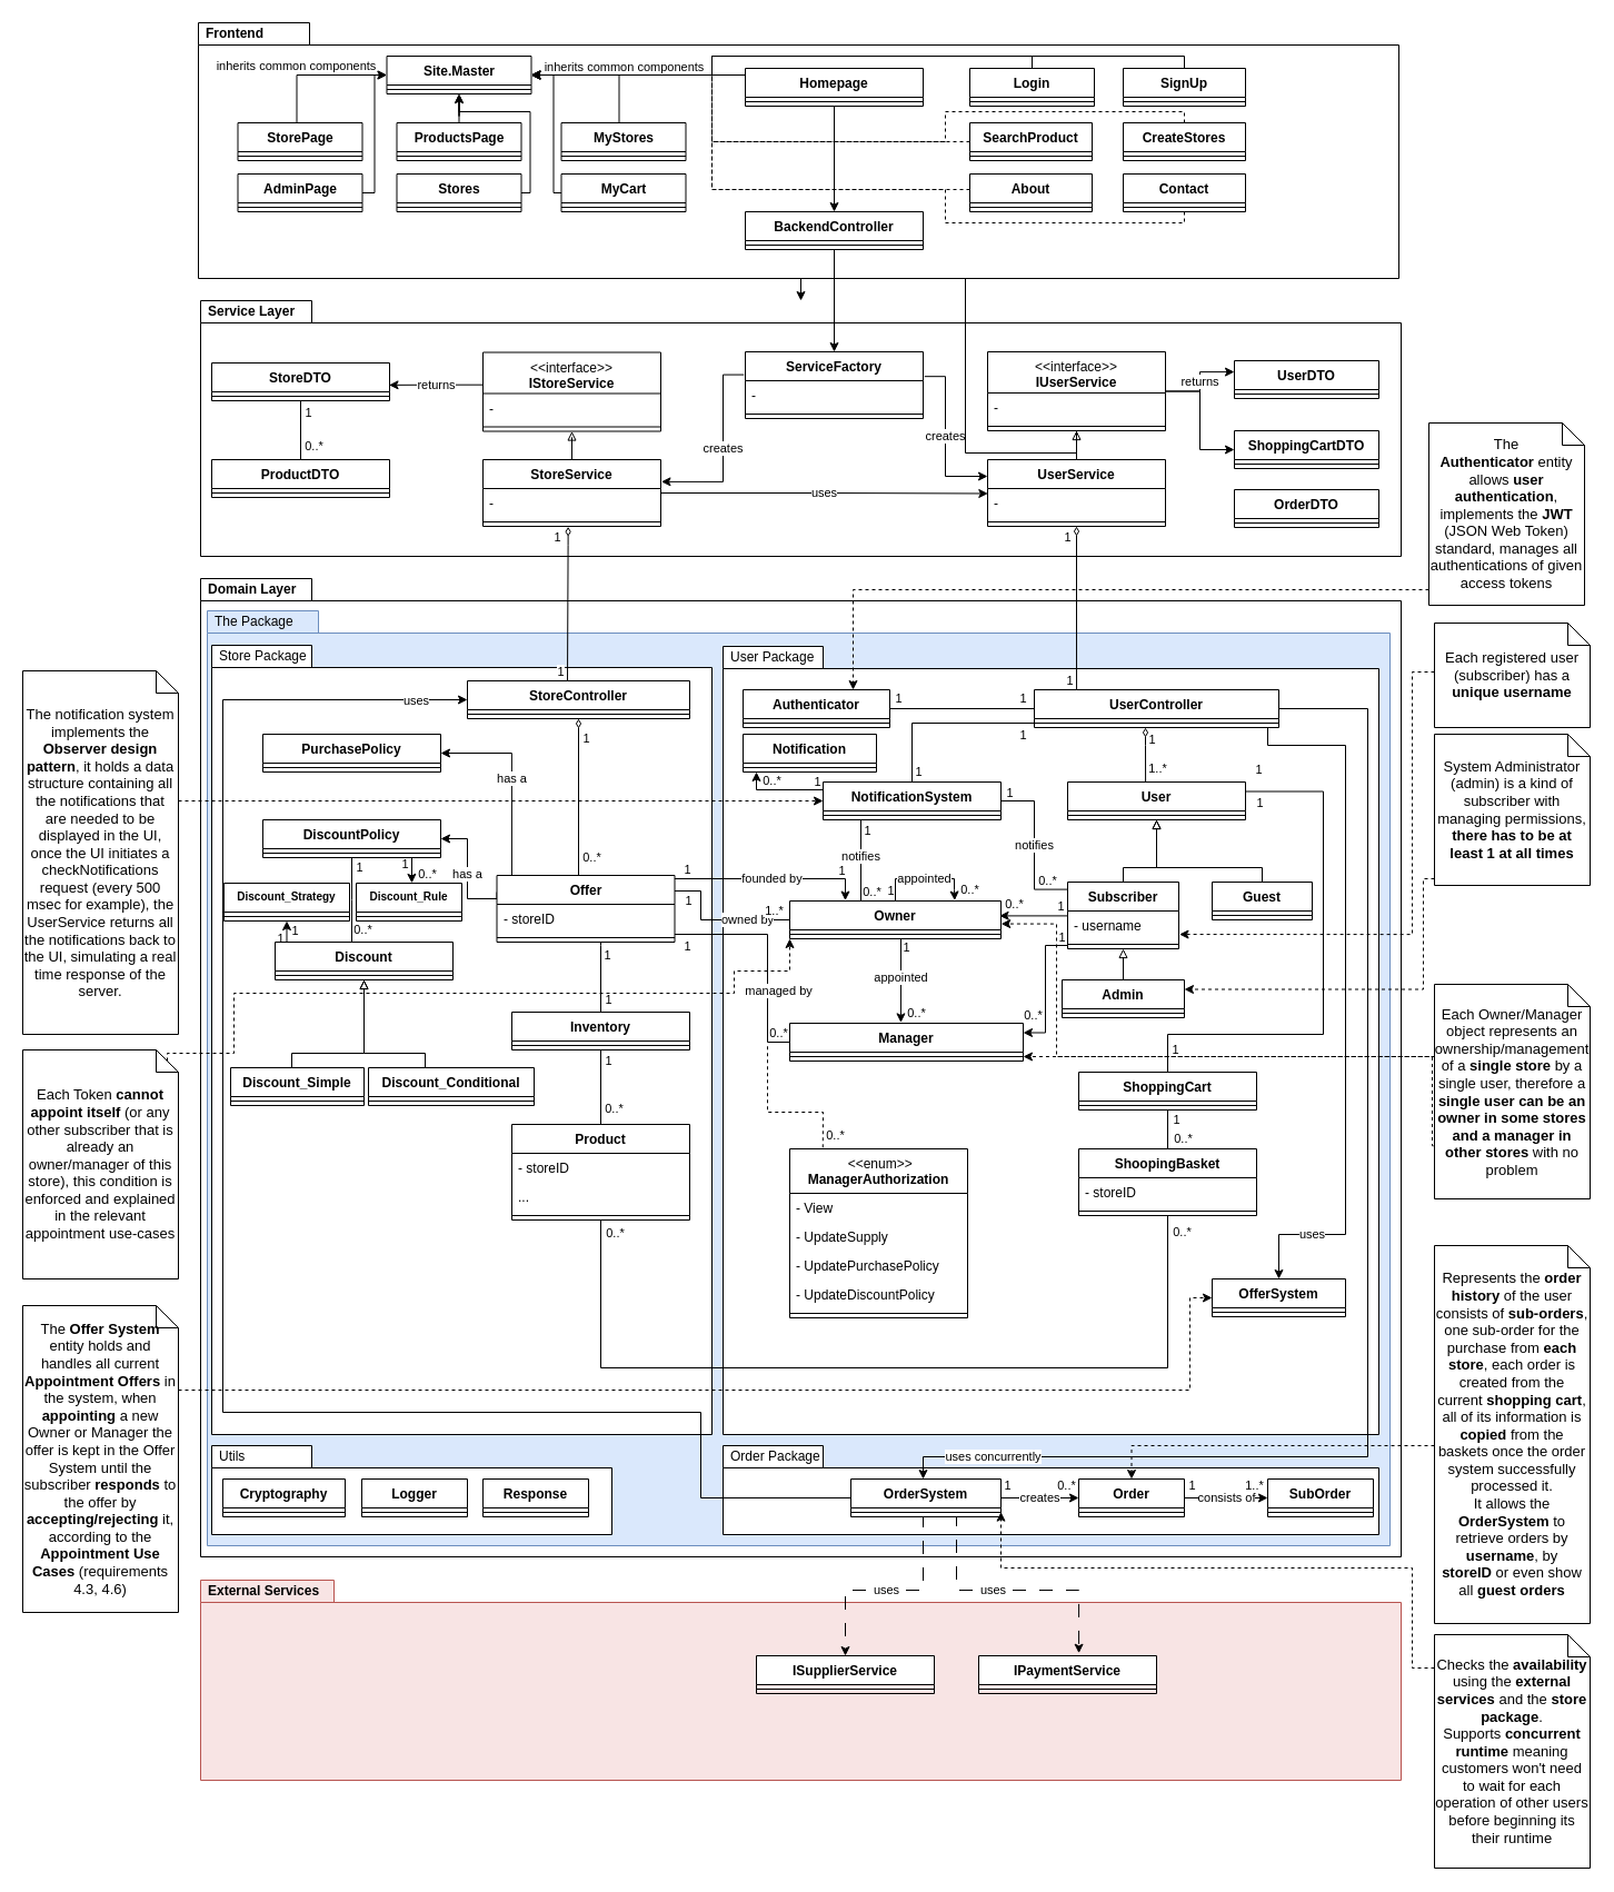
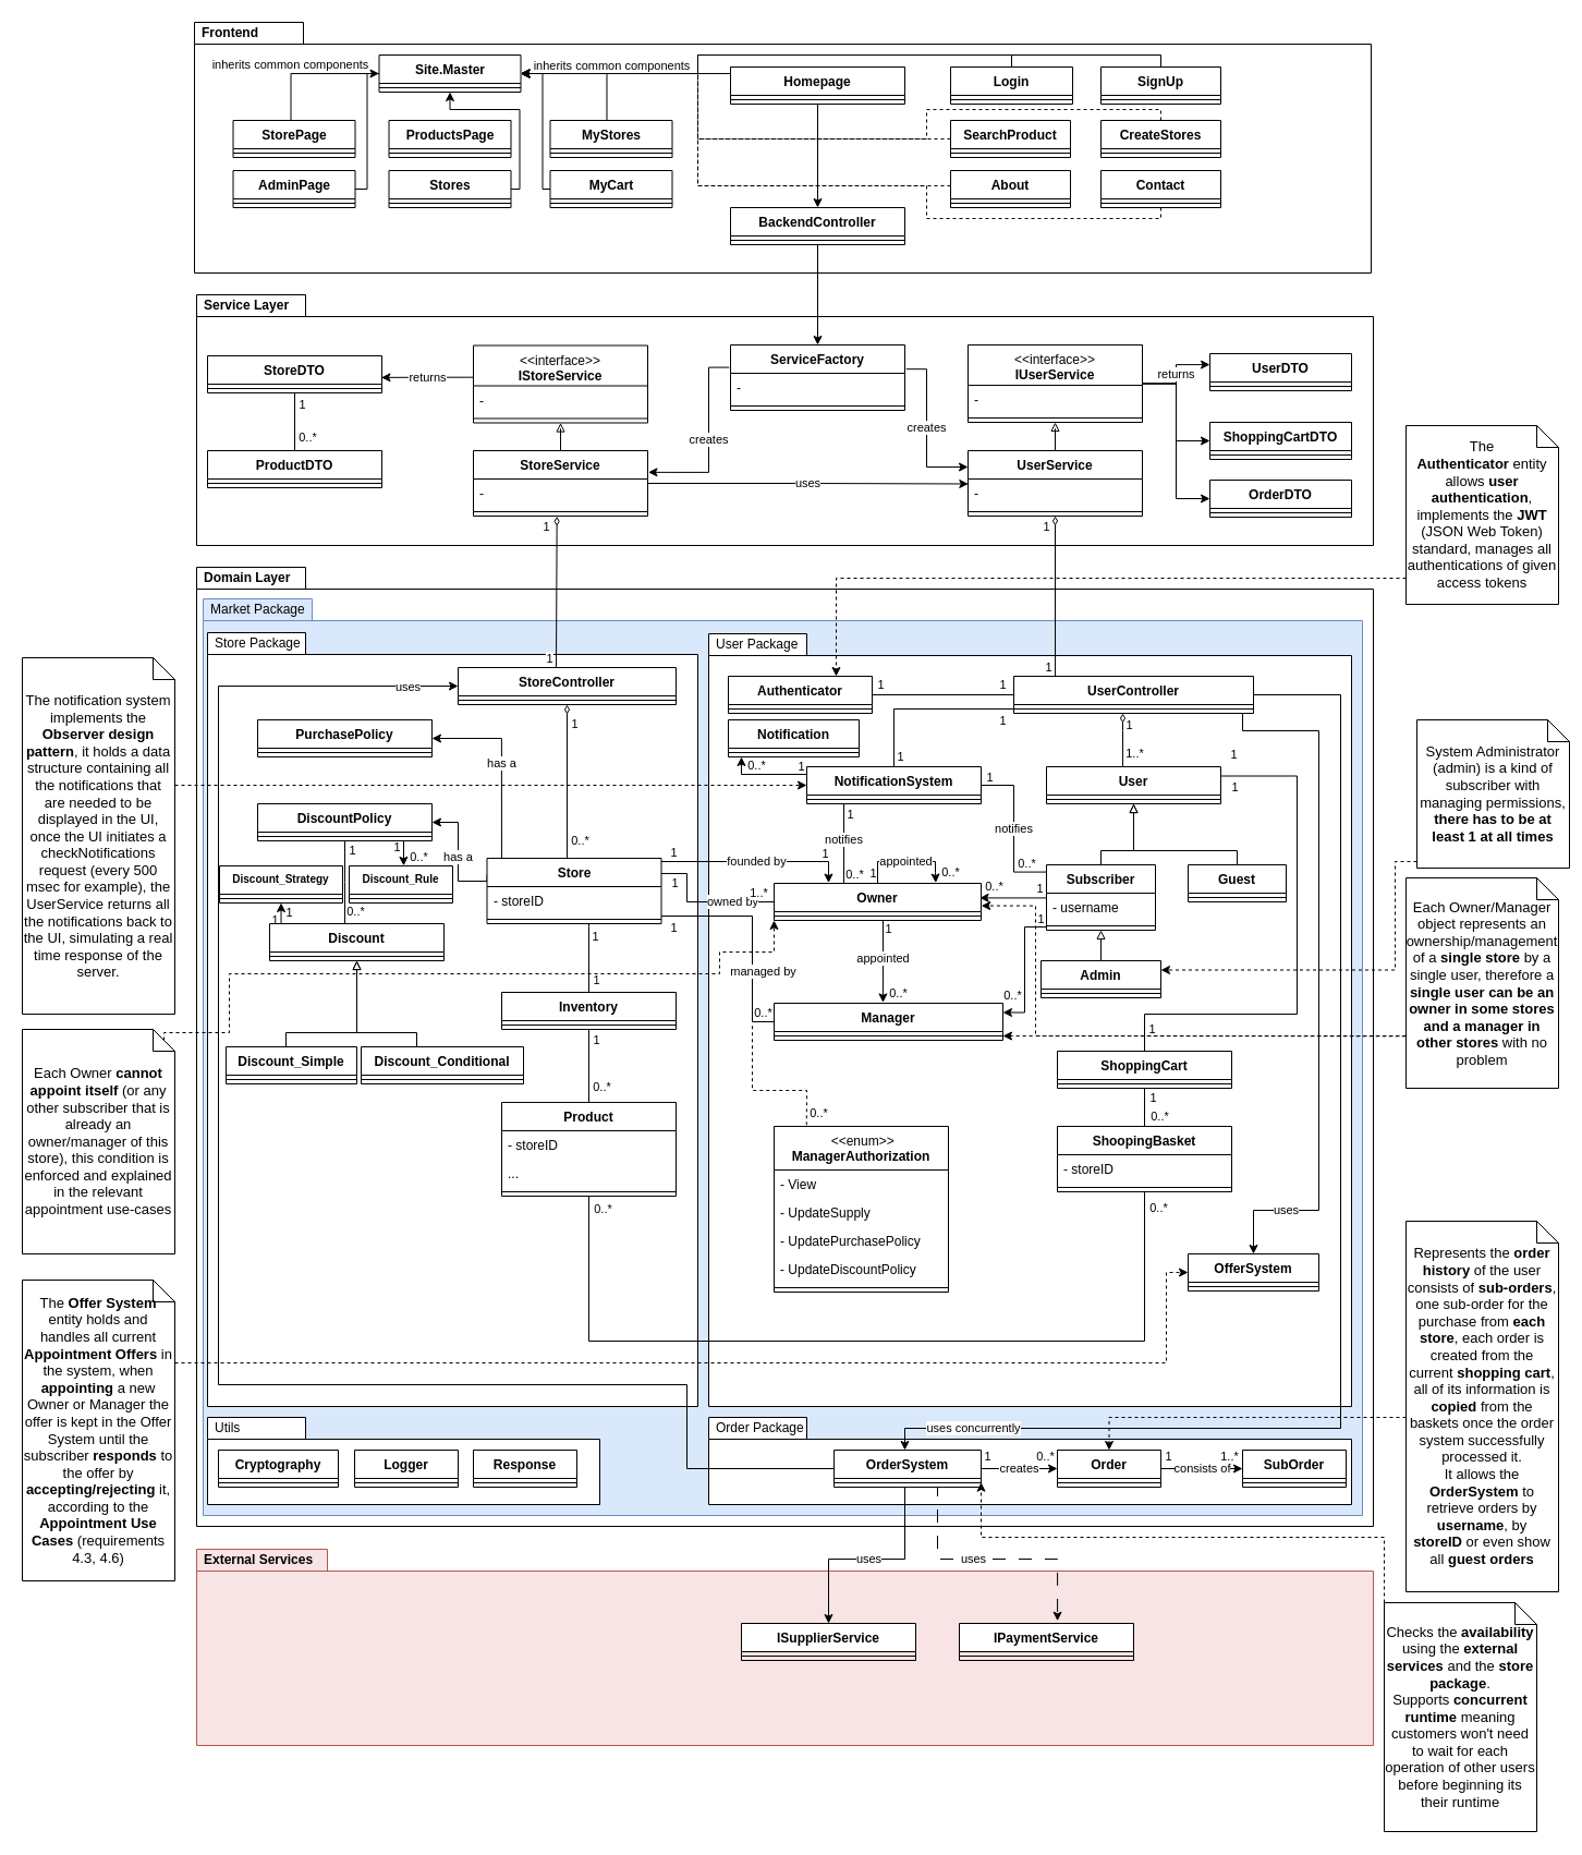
- <mxCell id="269" style="edgeStyle=orthogonalEdgeStyle;rounded=0;orthogonalLoop=1;jettySize=auto;html=1;entryX=0;entryY=0.5;entryDx=0;entryDy=0;" edge="1" parent="1" source="271" target="237"><mxGeometry relative="1" as="geometry"><Array as="points"><mxPoint x="266.5" y="67" /></Array></mxGeometry></mxCell>
+ <mxCell id="269" style="edgeStyle=orthogonalEdgeStyle;rounded=0;orthogonalLoop=1;jettySize=auto;html=1;entryX=0;entryY=0.5;entryDx=0;entryDy=0;endArrow=none;" edge="1" parent="1" source="271" target="237"><mxGeometry relative="1" as="geometry"><Array as="points"><mxPoint x="266.5" y="67" /></Array></mxGeometry></mxCell>
- <mxCell id="257" style="edgeStyle=orthogonalEdgeStyle;rounded=0;orthogonalLoop=1;jettySize=auto;html=1;entryX=0.5;entryY=1;entryDx=0;entryDy=0;" edge="1" parent="1" source="258" target="237"><mxGeometry relative="1" as="geometry" /></mxCell>
- <mxCell id="136" style="edgeStyle=orthogonalEdgeStyle;rounded=0;orthogonalLoop=1;jettySize=auto;html=1;" parent="1" source="137" target="28" edge="1"><mxGeometry relative="1" as="geometry" /></mxCell>
+ <mxCell id="136" style="edgeStyle=orthogonalEdgeStyle;rounded=0;orthogonalLoop=1;jettySize=auto;html=1;entryX=0;entryY=0.5;entryDx=0;entryDy=0;" parent="1" source="137" target="222" edge="1"><mxGeometry relative="1" as="geometry" /></mxCell>
- <mxCell id="208" value="The &lt;b&gt;Authenticator&lt;/b&gt;&amp;nbsp;entity allows&amp;nbsp;&lt;b&gt;user authentication&lt;/b&gt;, implements the &lt;b&gt;JWT &lt;/b&gt;(JSON Web Token) standard,&lt;b&gt;&amp;nbsp;&lt;/b&gt;manages all authentications of given access&amp;nbsp;tokens" style="shape=note;size=20;whiteSpace=wrap;html=1;fontSize=13;" parent="1" vertex="1"><mxGeometry x="1285" y="380" width="140" height="164" as="geometry" /></mxCell>
+ <mxCell id="208" value="The &lt;b&gt;Authenticator&lt;/b&gt;&amp;nbsp;entity allows&amp;nbsp;&lt;b&gt;user authentication&lt;/b&gt;, implements the &lt;b&gt;JWT &lt;/b&gt;(JSON Web Token) standard,&lt;b&gt;&amp;nbsp;&lt;/b&gt;manages all authentications of given access&amp;nbsp;tokens" style="shape=note;size=20;whiteSpace=wrap;html=1;fontSize=13;" parent="1" vertex="1"><mxGeometry x="1290" y="390" width="140" height="164" as="geometry" /></mxCell>
- <mxCell id="4" value="The Package" style="shape=folder;xSize=90;align=left;spacingLeft=10;align=left;verticalAlign=top;spacingLeft=5;spacingTop=-4;tabWidth=100;tabHeight=20;tabPosition=left;html=1;recursiveResize=0;fontStyle=0;fillColor=#dae8fc;strokeColor=#6c8ebf;" parent="1" vertex="1"><mxGeometry x="186" y="549" width="1064" height="841" as="geometry" /></mxCell>
+ <mxCell id="4" value="Market Package" style="shape=folder;xSize=90;align=left;spacingLeft=10;align=left;verticalAlign=top;spacingLeft=5;spacingTop=-4;tabWidth=100;tabHeight=20;tabPosition=left;html=1;recursiveResize=0;fontStyle=0;fillColor=#dae8fc;strokeColor=#6c8ebf;" parent="1" vertex="1"><mxGeometry x="186" y="549" width="1064" height="841" as="geometry" /></mxCell>
- <mxCell id="184" value="Each registered user (subscriber) has a &lt;b&gt;unique username&lt;/b&gt;" style="shape=note;size=20;whiteSpace=wrap;html=1;fontSize=13;" parent="1" vertex="1"><mxGeometry x="1290" y="560" width="140" height="94" as="geometry" /></mxCell>
- <mxCell id="188" value="System Administrator (admin) is a kind of subscriber with managing permissions, &lt;b&gt;there has to be at least 1 at all times&lt;/b&gt;" style="shape=note;size=20;whiteSpace=wrap;html=1;fontSize=13;" parent="1" vertex="1"><mxGeometry x="1290" y="660" width="140" height="136" as="geometry" /></mxCell>
+ <mxCell id="188" value="System Administrator (admin) is a kind of subscriber with managing permissions, &lt;b&gt;there has to be at least 1 at all times&lt;/b&gt;" style="shape=note;size=20;whiteSpace=wrap;html=1;fontSize=13;" parent="1" vertex="1"><mxGeometry x="1300" y="660" width="140" height="136" as="geometry" /></mxCell>
- <mxCell id="12" value="Offer" style="swimlane;fontStyle=1;align=center;verticalAlign=top;childLayout=stackLayout;horizontal=1;startSize=26;horizontalStack=0;resizeParent=1;resizeParentMax=0;resizeLast=0;collapsible=1;marginBottom=0;whiteSpace=wrap;html=1;" parent="1" vertex="1"><mxGeometry x="446.5" y="787" width="160" height="60" as="geometry" /></mxCell>
+ <mxCell id="12" value="Store" style="swimlane;fontStyle=1;align=center;verticalAlign=top;childLayout=stackLayout;horizontal=1;startSize=26;horizontalStack=0;resizeParent=1;resizeParentMax=0;resizeLast=0;collapsible=1;marginBottom=0;whiteSpace=wrap;html=1;" parent="1" vertex="1"><mxGeometry x="446.5" y="787" width="160" height="60" as="geometry" /></mxCell>
- <mxCell id="183" style="edgeStyle=orthogonalEdgeStyle;rounded=0;orthogonalLoop=1;jettySize=auto;html=1;entryX=1.005;entryY=0.81;entryDx=0;entryDy=0;entryPerimeter=0;dashed=1;" parent="1" source="184" target="69" edge="1"><mxGeometry relative="1" as="geometry"><mxPoint x="1060" y="840" as="targetPoint" /><Array as="points"><mxPoint x="1270" y="604" /><mxPoint x="1270" y="840" /></Array></mxGeometry></mxCell>
- <mxCell id="161" value="Each Owner/Manager object represents an ownership/management of a &lt;b&gt;single store&lt;/b&gt; by a single user, therefore a &lt;b&gt;single user can be an owner in some stores and a manager in other stores&lt;/b&gt; with no problem" style="shape=note;size=20;whiteSpace=wrap;html=1;fontSize=13;" parent="1" vertex="1"><mxGeometry x="1290" y="885" width="140" height="193" as="geometry" /></mxCell>
+ <mxCell id="161" value="Each Owner/Manager object represents an ownership/management of a &lt;b&gt;single store&lt;/b&gt; by a single user, therefore a &lt;b&gt;single user can be an owner in some stores and a manager in other stores&lt;/b&gt; with no problem" style="shape=note;size=20;whiteSpace=wrap;html=1;fontSize=13;" parent="1" vertex="1"><mxGeometry x="1290" y="805" width="140" height="193" as="geometry" /></mxCell>
- <mxCell id="206" value="Each Token &lt;b&gt;cannot appoint itself&lt;/b&gt; (or any other subscriber that is already an owner/manager of this store), this condition is enforced and explained in the relevant appointment use-cases" style="shape=note;size=20;whiteSpace=wrap;html=1;fontSize=13;" parent="1" vertex="1"><mxGeometry x="20" y="944" width="140" height="206" as="geometry" /></mxCell>
+ <mxCell id="206" value="Each Owner &lt;b&gt;cannot appoint itself&lt;/b&gt; (or any other subscriber that is already an owner/manager of this store), this condition is enforced and explained in the relevant appointment use-cases" style="shape=note;size=20;whiteSpace=wrap;html=1;fontSize=13;" parent="1" vertex="1"><mxGeometry x="20" y="944" width="140" height="206" as="geometry" /></mxCell>
- <mxCell id="32" value="uses" style="edgeStyle=orthogonalEdgeStyle;rounded=0;orthogonalLoop=1;jettySize=auto;html=1;entryX=0.5;entryY=0;entryDx=0;entryDy=0;dashed=1;dashPattern=12 12;exitX=0.5;exitY=1;exitDx=0;exitDy=0;" parent="1" source="201" target="156" edge="1"><mxGeometry x="0.037" relative="1" as="geometry"><Array as="points"><mxPoint x="830" y="1364" /><mxPoint x="830" y="1430" /><mxPoint x="760" y="1430" /></Array><mxPoint as="offset" /></mxGeometry></mxCell>
+ <mxCell id="32" value="uses" style="edgeStyle=orthogonalEdgeStyle;rounded=0;orthogonalLoop=1;jettySize=auto;html=1;entryX=0.5;entryY=0;entryDx=0;entryDy=0;dashed=0;dashPattern=12 12;exitX=0.5;exitY=1;exitDx=0;exitDy=0;" parent="1" source="201" target="156" edge="1"><mxGeometry x="0.037" relative="1" as="geometry"><Array as="points"><mxPoint x="830" y="1364" /><mxPoint x="830" y="1430" /><mxPoint x="760" y="1430" /></Array><mxPoint as="offset" /></mxGeometry></mxCell>
- <mxCell id="204" value="Checks the &lt;b&gt;availability &lt;/b&gt;using the &lt;b&gt;external services&lt;/b&gt; and the &lt;b&gt;store package&lt;/b&gt;.&lt;br&gt;Supports &lt;b&gt;concurrent runtime&lt;/b&gt; meaning customers won't need to wait for each operation of other users before beginning its their runtime" style="shape=note;size=20;whiteSpace=wrap;html=1;fontSize=13;" parent="1" vertex="1"><mxGeometry x="1290" y="1470" width="140" height="210" as="geometry" /></mxCell>
+ <mxCell id="204" value="Checks the &lt;b&gt;availability &lt;/b&gt;using the &lt;b&gt;external services&lt;/b&gt; and the &lt;b&gt;store package&lt;/b&gt;.&lt;br&gt;Supports &lt;b&gt;concurrent runtime&lt;/b&gt; meaning customers won't need to wait for each operation of other users before beginning its their runtime" style="shape=note;size=20;whiteSpace=wrap;html=1;fontSize=13;" parent="1" vertex="1"><mxGeometry x="1270" y="1470" width="140" height="210" as="geometry" /></mxCell>
